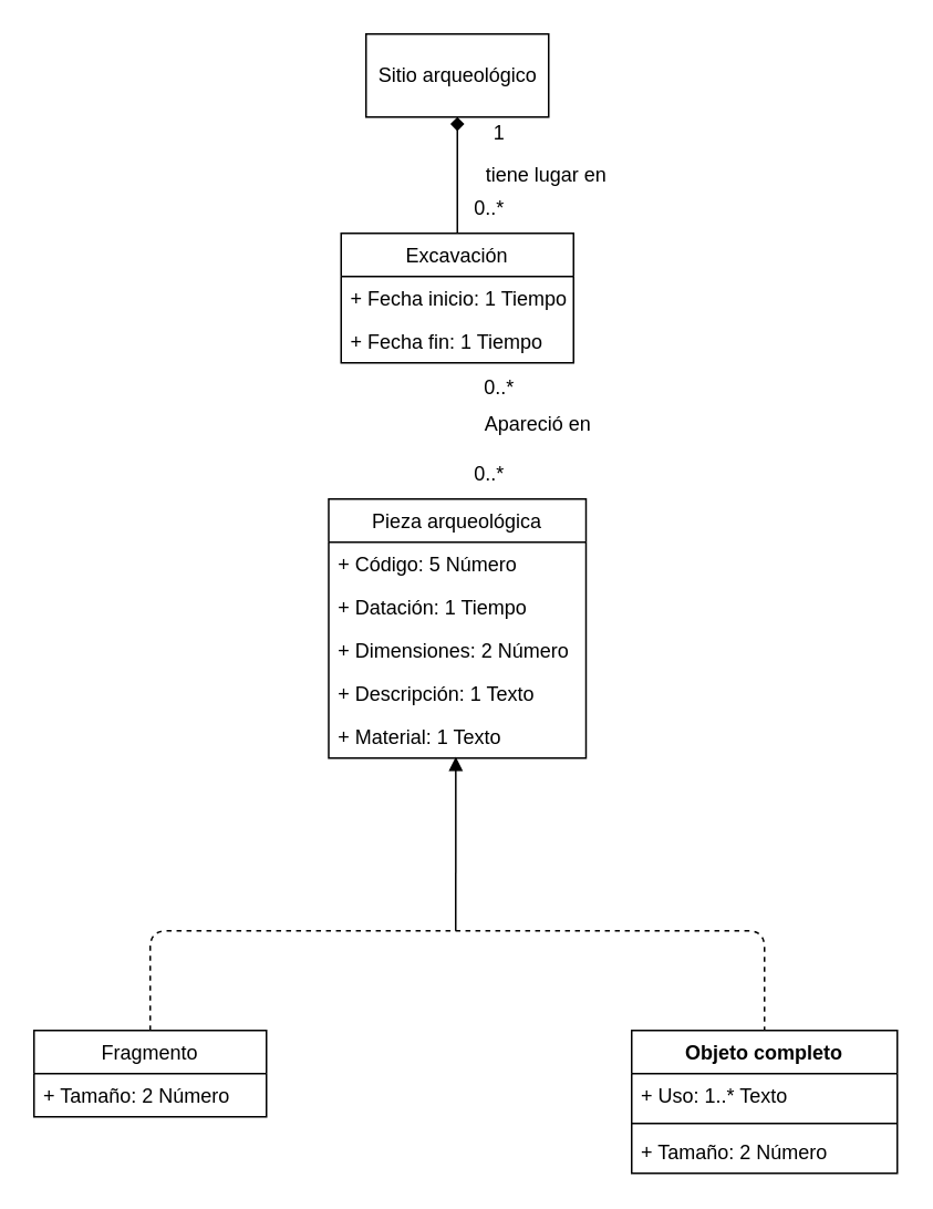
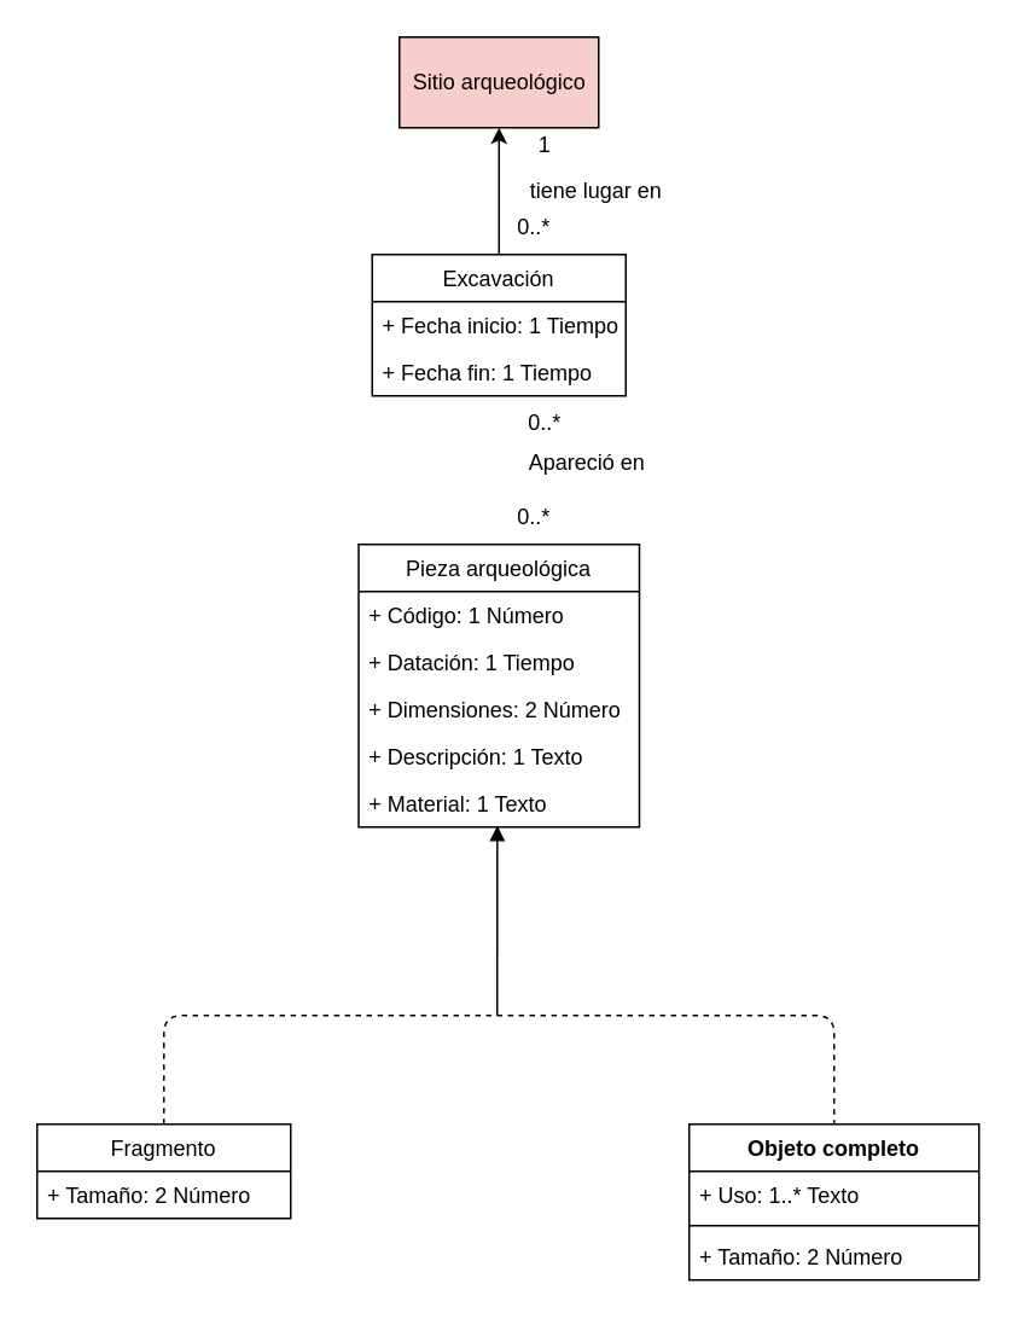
- <mxCell id="2" value="Sitio arqueológico" style="html=1;" parent="1" vertex="1"><mxGeometry x="220" y="20" width="110" height="50" as="geometry" /></mxCell>
+ <mxCell id="2" value="Sitio arqueológico" style="html=1;fillColor=#f8cecc;" parent="1" vertex="1"><mxGeometry x="220" y="20" width="110" height="50" as="geometry" /></mxCell>
- <mxCell id="3" style="edgeStyle=none;html=1;exitX=0.5;exitY=0;exitDx=0;exitDy=0;entryX=0.5;entryY=1;entryDx=0;entryDy=0;endArrow=diamond;" parent="1" source="4" target="2" edge="1"><mxGeometry relative="1" as="geometry" /></mxCell>
+ <mxCell id="3" style="edgeStyle=none;html=1;exitX=0.5;exitY=0;exitDx=0;exitDy=0;entryX=0.5;entryY=1;entryDx=0;entryDy=0;" parent="1" source="4" target="2" edge="1"><mxGeometry relative="1" as="geometry" /></mxCell>
- <mxCell id="11" value="+ Código: 5 Número" style="text;strokeColor=none;fillColor=none;align=left;verticalAlign=top;spacingLeft=4;spacingRight=4;overflow=hidden;rotatable=0;points=[[0,0.5],[1,0.5]];portConstraint=eastwest;" parent="10" vertex="1"><mxGeometry y="26" width="155" height="26" as="geometry" /></mxCell>
+ <mxCell id="11" value="+ Código: 1 Número" style="text;strokeColor=none;fillColor=none;align=left;verticalAlign=top;spacingLeft=4;spacingRight=4;overflow=hidden;rotatable=0;points=[[0,0.5],[1,0.5]];portConstraint=eastwest;" parent="10" vertex="1"><mxGeometry y="26" width="155" height="26" as="geometry" /></mxCell>
